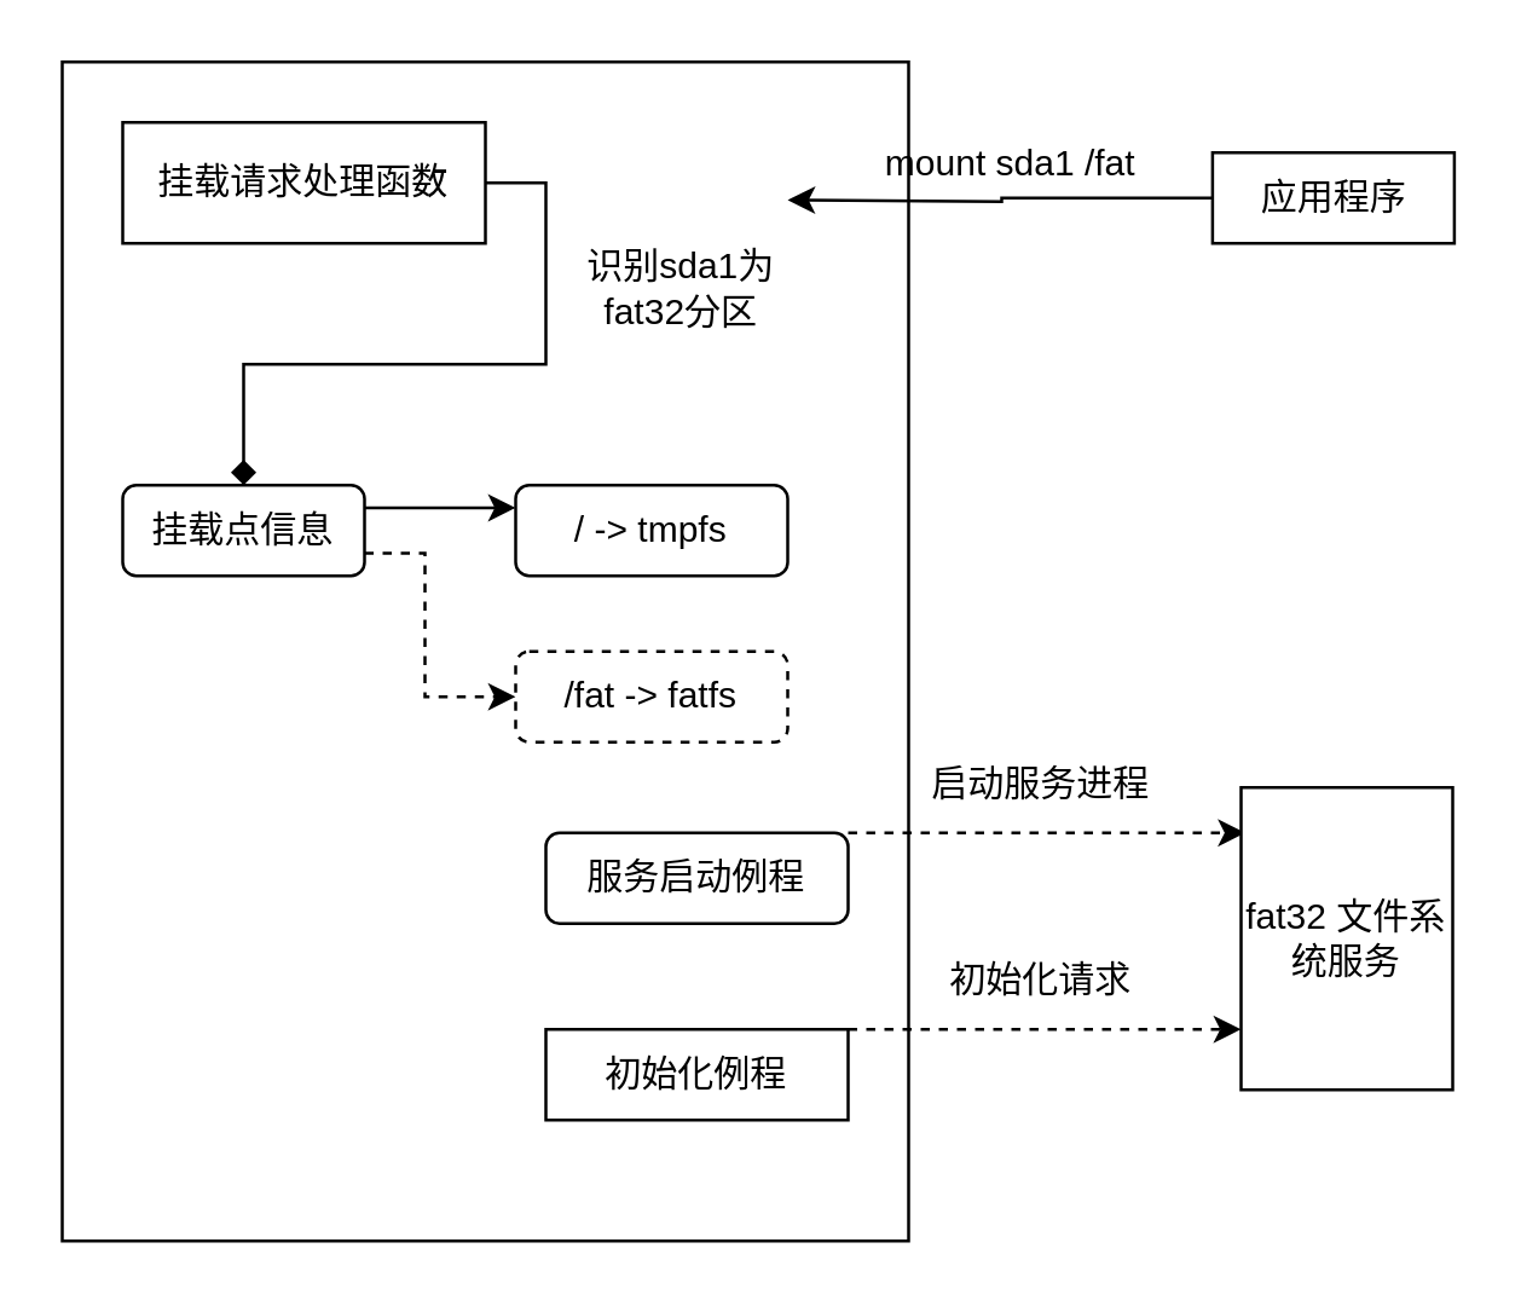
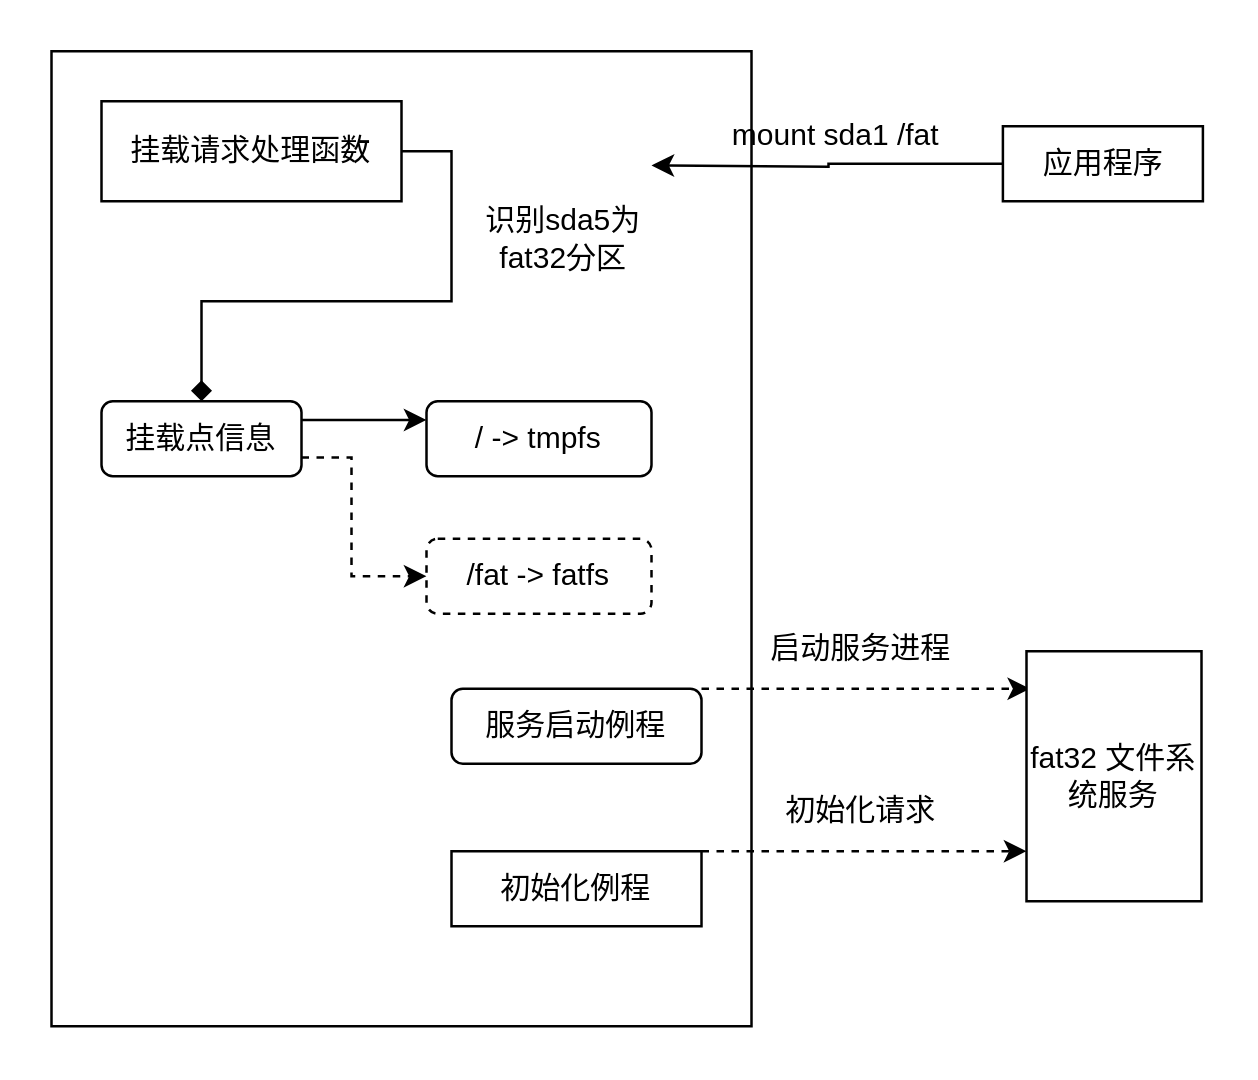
- <mxCell id="18" value="识别sda1为fat32分区" style="text;html=1;strokeColor=none;fillColor=none;align=center;verticalAlign=middle;whiteSpace=wrap;rounded=0;" vertex="1" parent="1"><mxGeometry x="180" y="80" width="90" height="30" as="geometry" /></mxCell>
+ <mxCell id="18" value="识别sda5为fat32分区" style="text;html=1;strokeColor=none;fillColor=none;align=center;verticalAlign=middle;whiteSpace=wrap;rounded=0;" vertex="1" parent="1"><mxGeometry x="180" y="80" width="90" height="30" as="geometry" /></mxCell>
